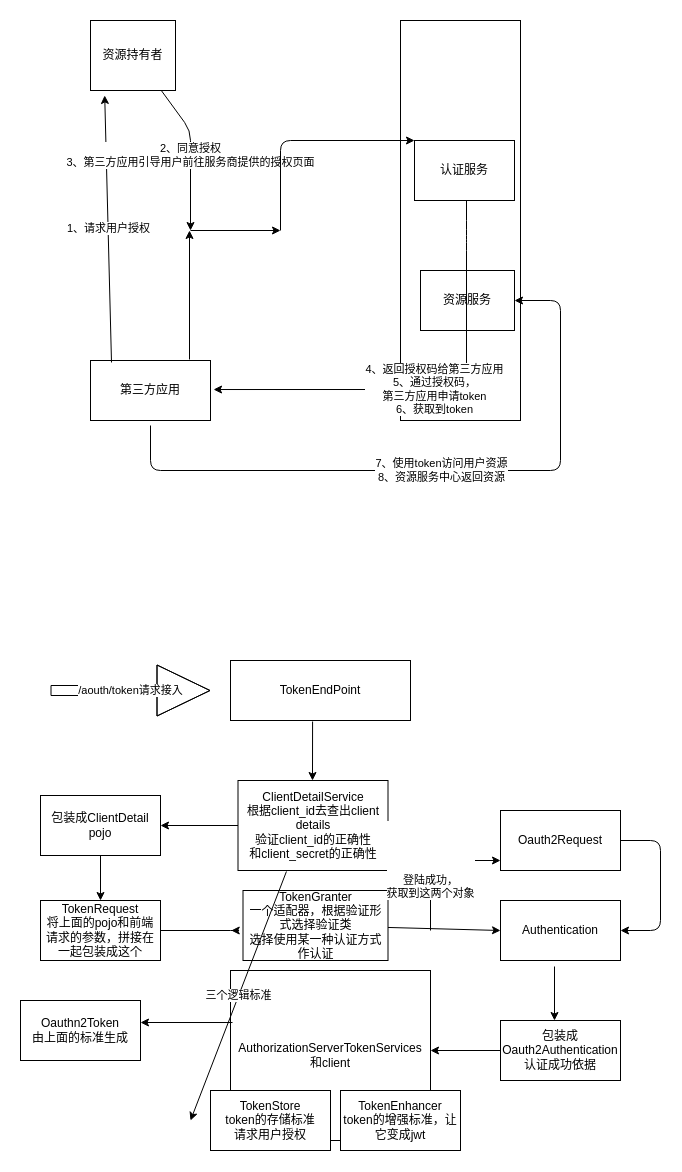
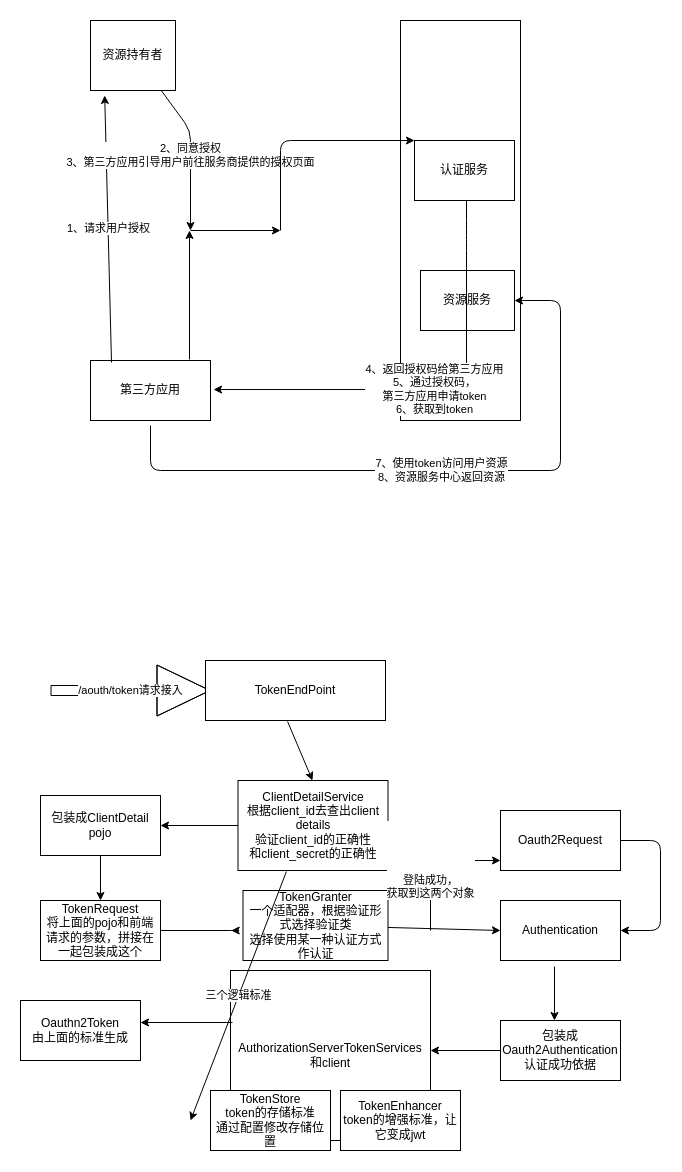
- <mxCell id="15" value="TokenEndPoint" style="rounded=0;whiteSpace=wrap;html=1;" vertex="1" parent="1"><mxGeometry x="230" y="660" width="180" height="60" as="geometry" /></mxCell>
+ <mxCell id="15" value="TokenEndPoint" style="rounded=0;whiteSpace=wrap;html=1;" vertex="1" parent="1"><mxGeometry x="205" y="660" width="180" height="60" as="geometry" /></mxCell>
- <mxCell id="33" value="TokenStore&lt;br&gt;token的存储标准&lt;br&gt;请求用户授权" style="rounded=0;whiteSpace=wrap;html=1;" vertex="1" parent="1"><mxGeometry x="210" y="1090" width="120" height="60" as="geometry" /></mxCell>
+ <mxCell id="33" value="TokenStore&lt;br&gt;token的存储标准&lt;br&gt;通过配置修改存储位置" style="rounded=0;whiteSpace=wrap;html=1;" vertex="1" parent="1"><mxGeometry x="210" y="1090" width="120" height="60" as="geometry" /></mxCell>
